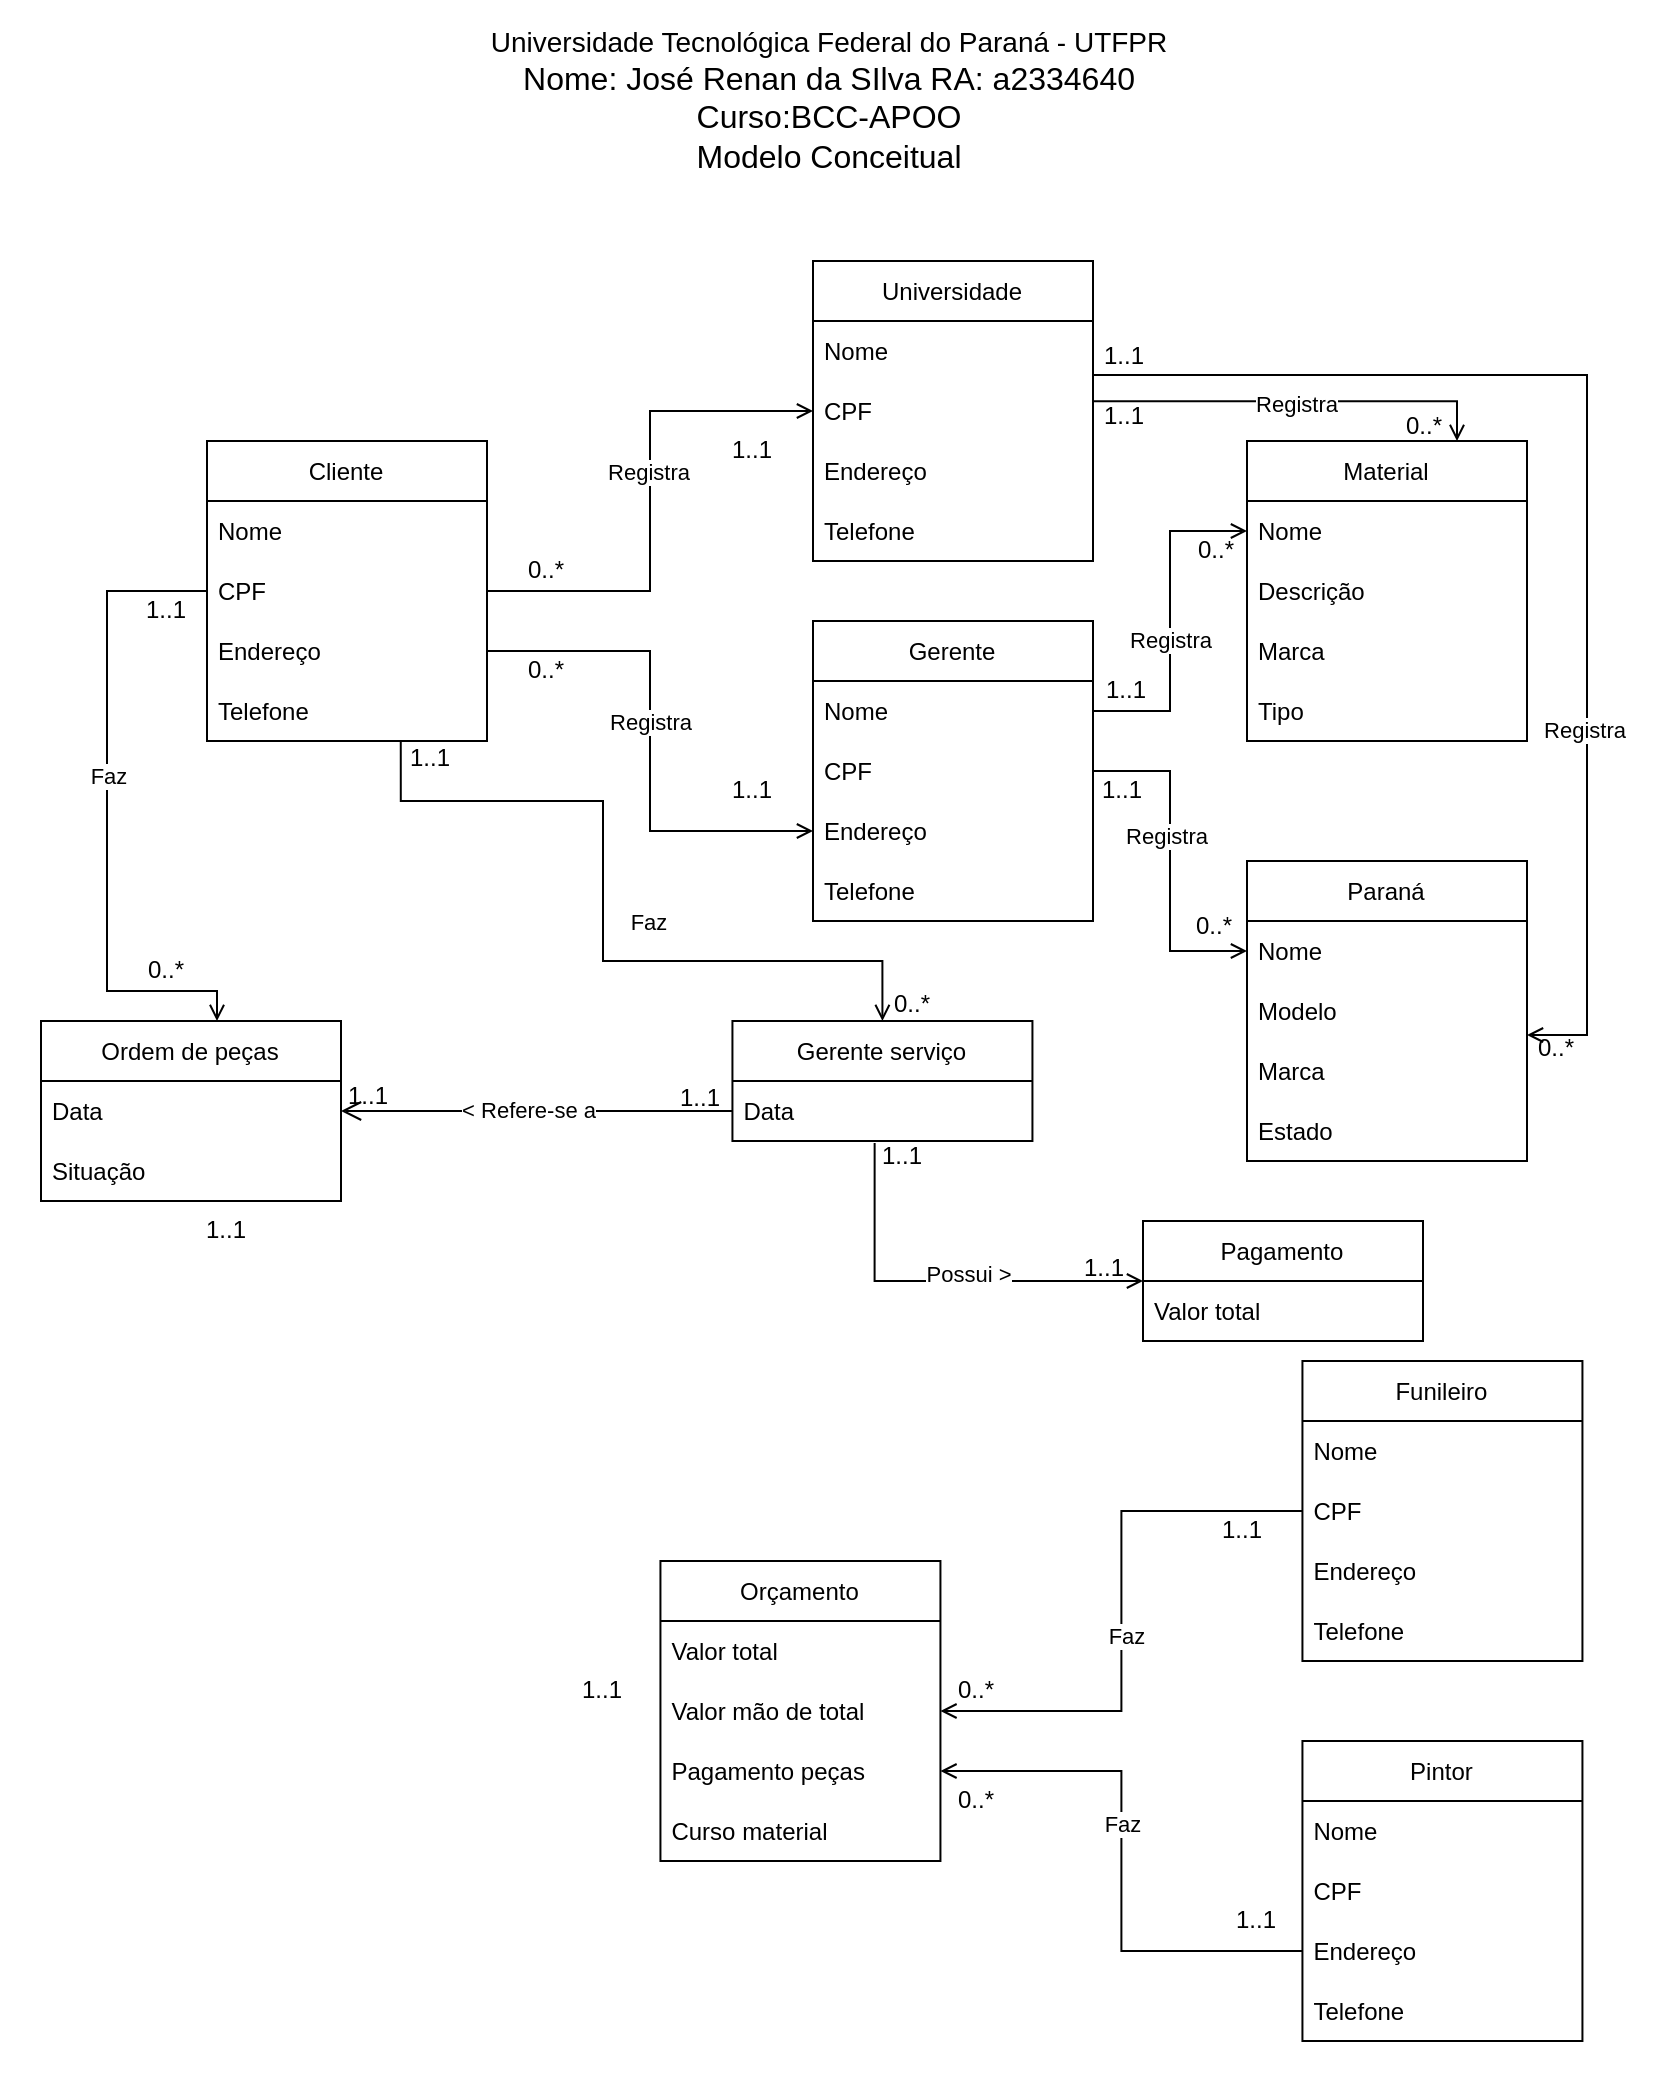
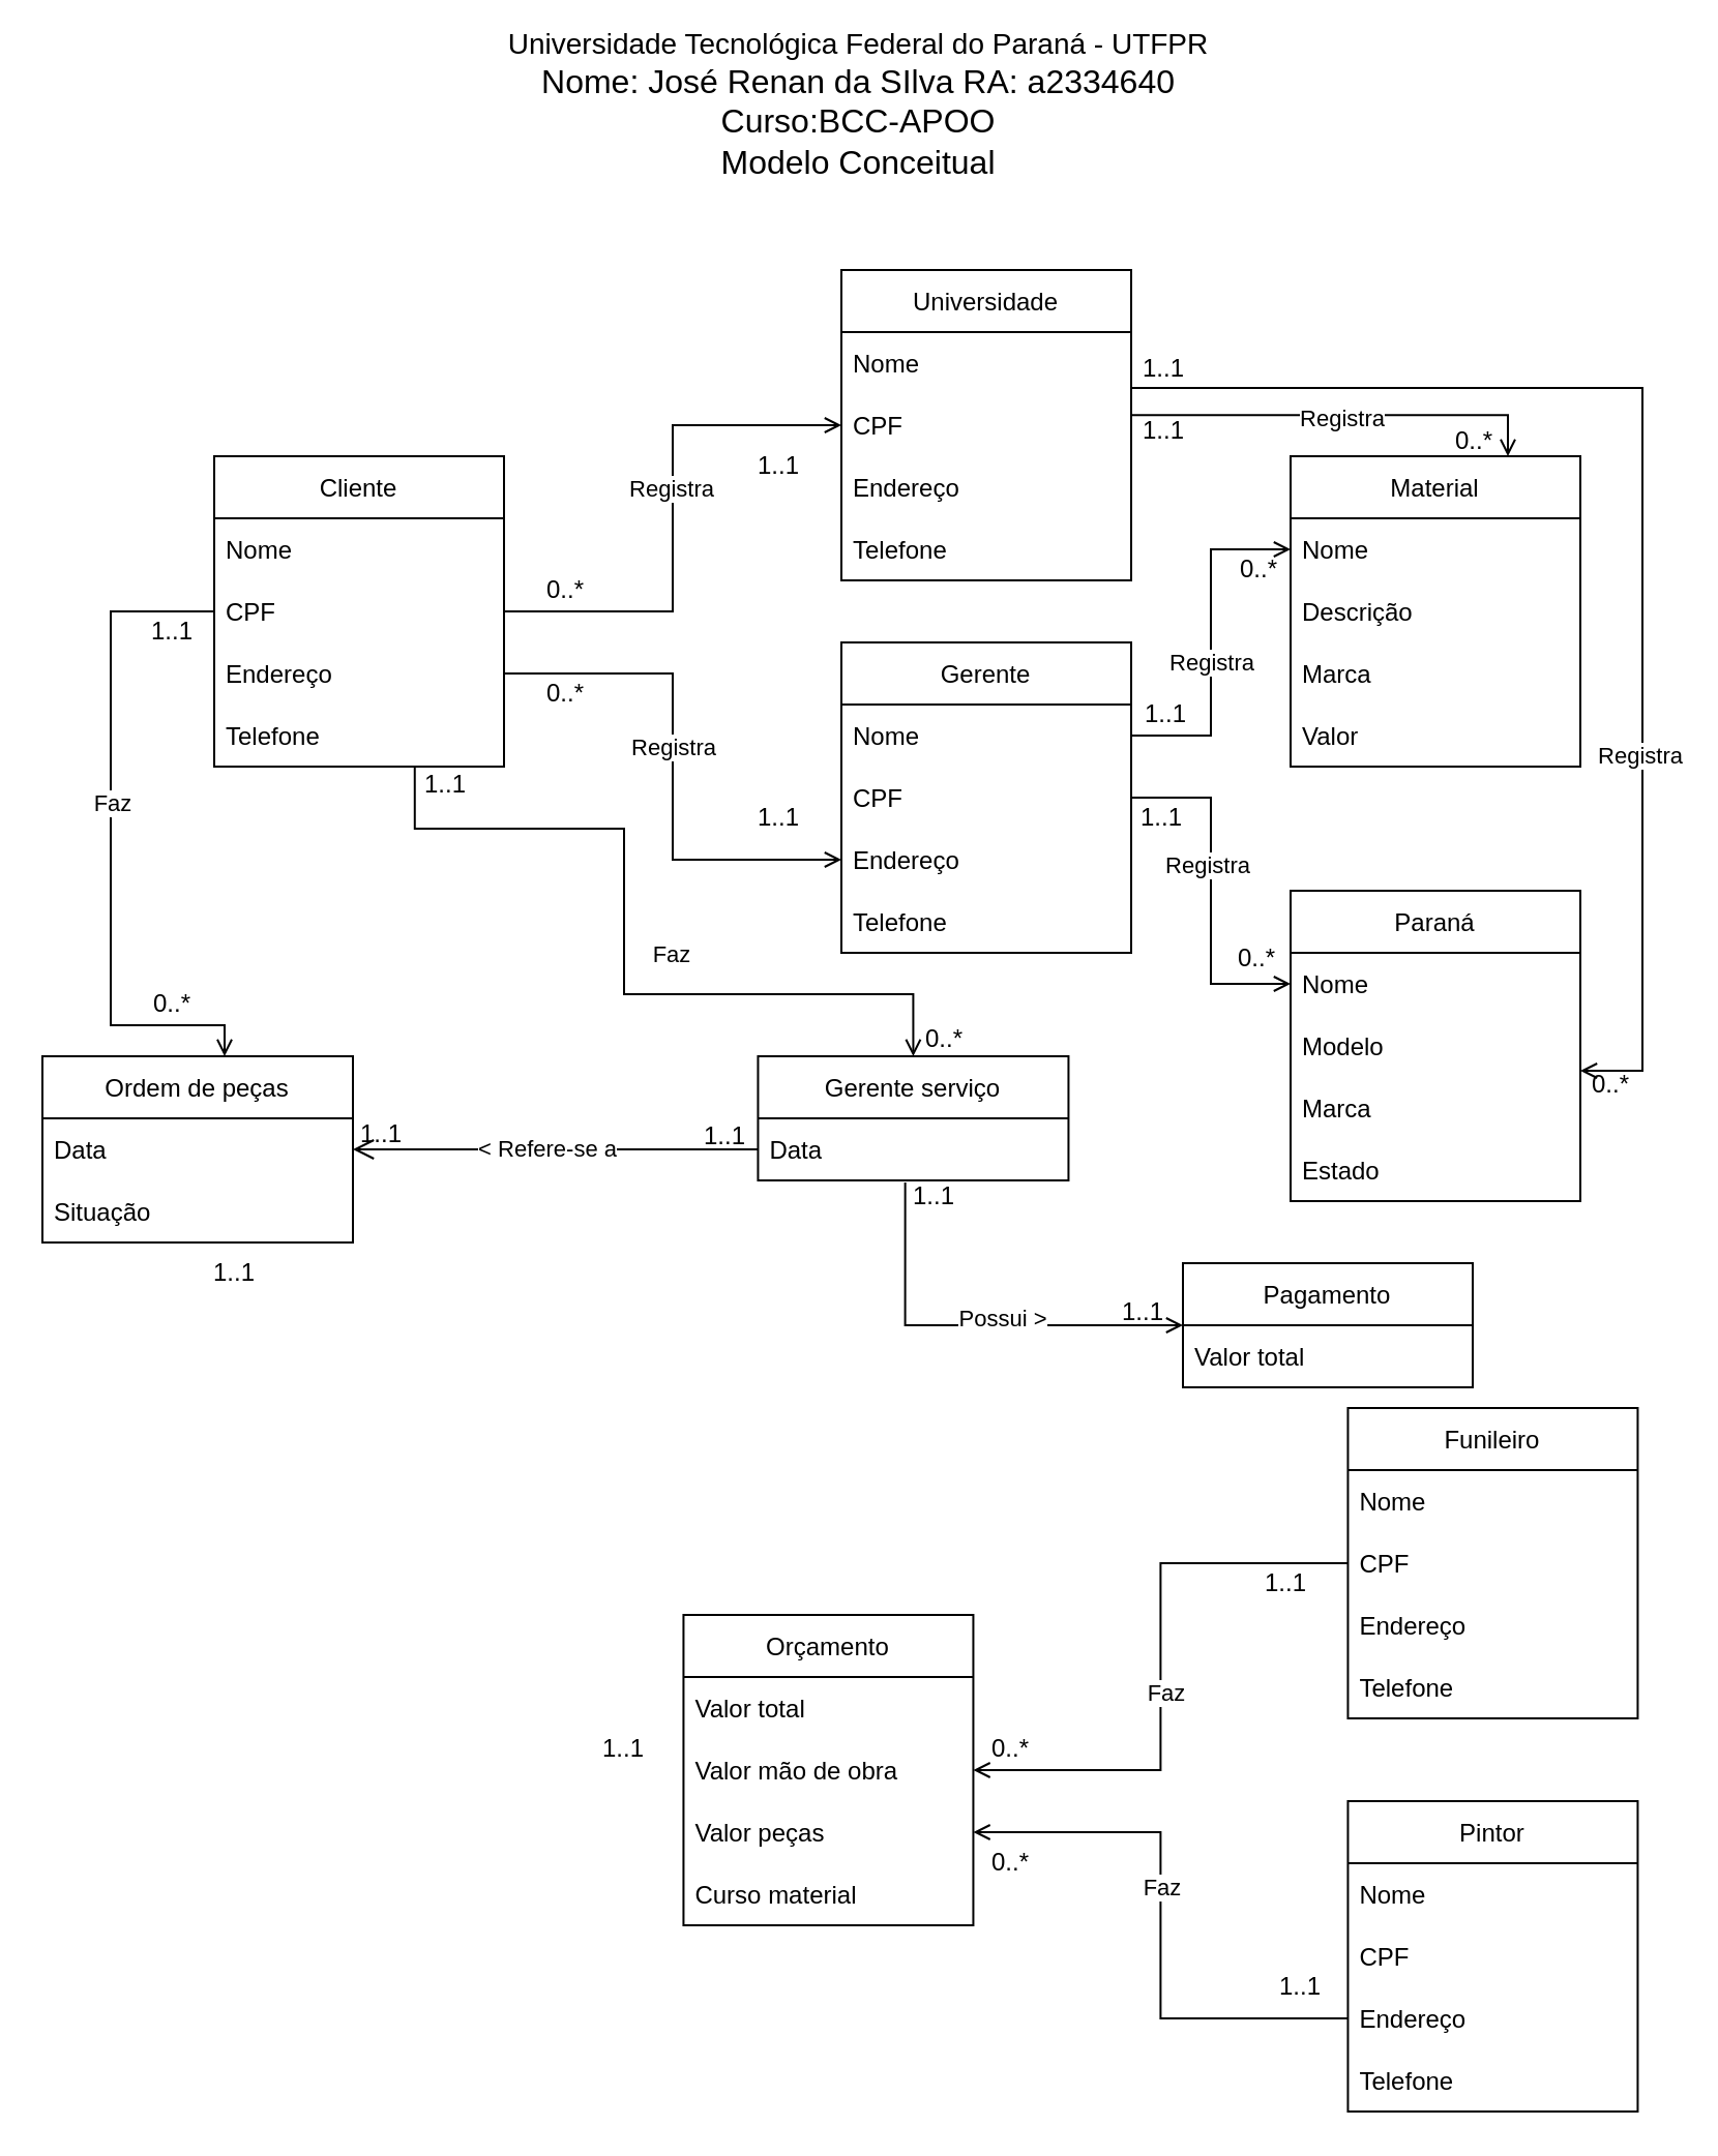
- <mxCell id="16" value="Tipo" style="text;strokeColor=none;fillColor=none;align=left;verticalAlign=middle;spacingLeft=4;spacingRight=4;overflow=hidden;points=[[0,0.5],[1,0.5]];portConstraint=eastwest;rotatable=0;" parent="12" vertex="1"><mxGeometry y="120" width="140" height="30" as="geometry" /></mxCell>
+ <mxCell id="16" value="Valor" style="text;strokeColor=none;fillColor=none;align=left;verticalAlign=middle;spacingLeft=4;spacingRight=4;overflow=hidden;points=[[0,0.5],[1,0.5]];portConstraint=eastwest;rotatable=0;" parent="12" vertex="1"><mxGeometry y="120" width="140" height="30" as="geometry" /></mxCell>
- <mxCell id="44" value="Valor mão de total" style="text;strokeColor=none;fillColor=none;align=left;verticalAlign=middle;spacingLeft=4;spacingRight=4;overflow=hidden;points=[[0,0.5],[1,0.5]];portConstraint=eastwest;rotatable=0;" parent="42" vertex="1"><mxGeometry y="60" width="140" height="30" as="geometry" /></mxCell>
+ <mxCell id="44" value="Valor mão de obra" style="text;strokeColor=none;fillColor=none;align=left;verticalAlign=middle;spacingLeft=4;spacingRight=4;overflow=hidden;points=[[0,0.5],[1,0.5]];portConstraint=eastwest;rotatable=0;" parent="42" vertex="1"><mxGeometry y="60" width="140" height="30" as="geometry" /></mxCell>
- <mxCell id="45" value="Pagamento peças" style="text;strokeColor=none;fillColor=none;align=left;verticalAlign=middle;spacingLeft=4;spacingRight=4;overflow=hidden;points=[[0,0.5],[1,0.5]];portConstraint=eastwest;rotatable=0;" parent="42" vertex="1"><mxGeometry y="90" width="140" height="30" as="geometry" /></mxCell>
+ <mxCell id="45" value="Valor peças" style="text;strokeColor=none;fillColor=none;align=left;verticalAlign=middle;spacingLeft=4;spacingRight=4;overflow=hidden;points=[[0,0.5],[1,0.5]];portConstraint=eastwest;rotatable=0;" parent="42" vertex="1"><mxGeometry y="90" width="140" height="30" as="geometry" /></mxCell>
